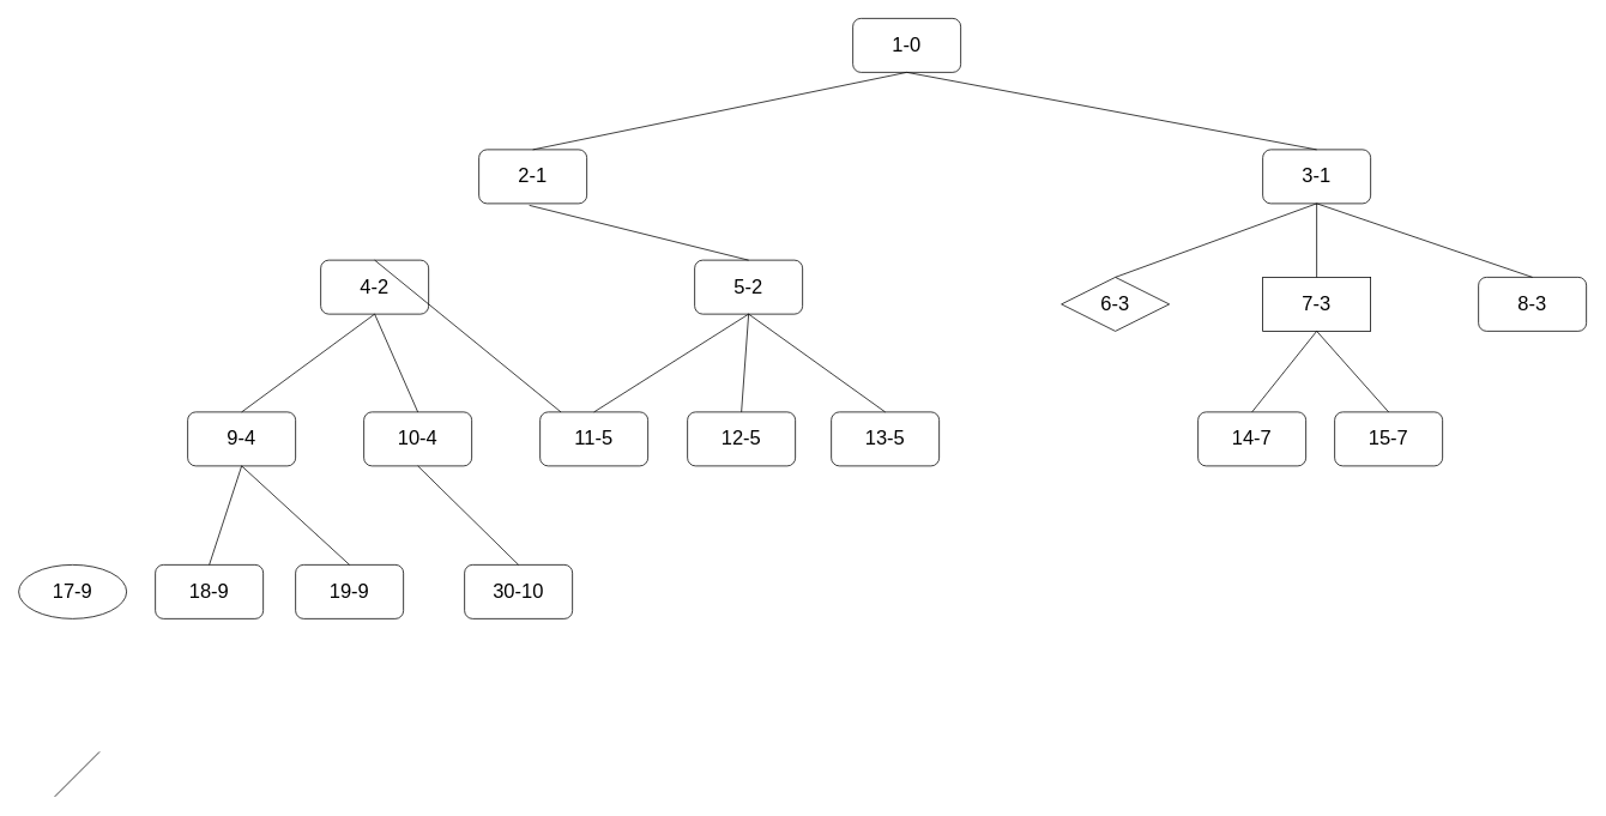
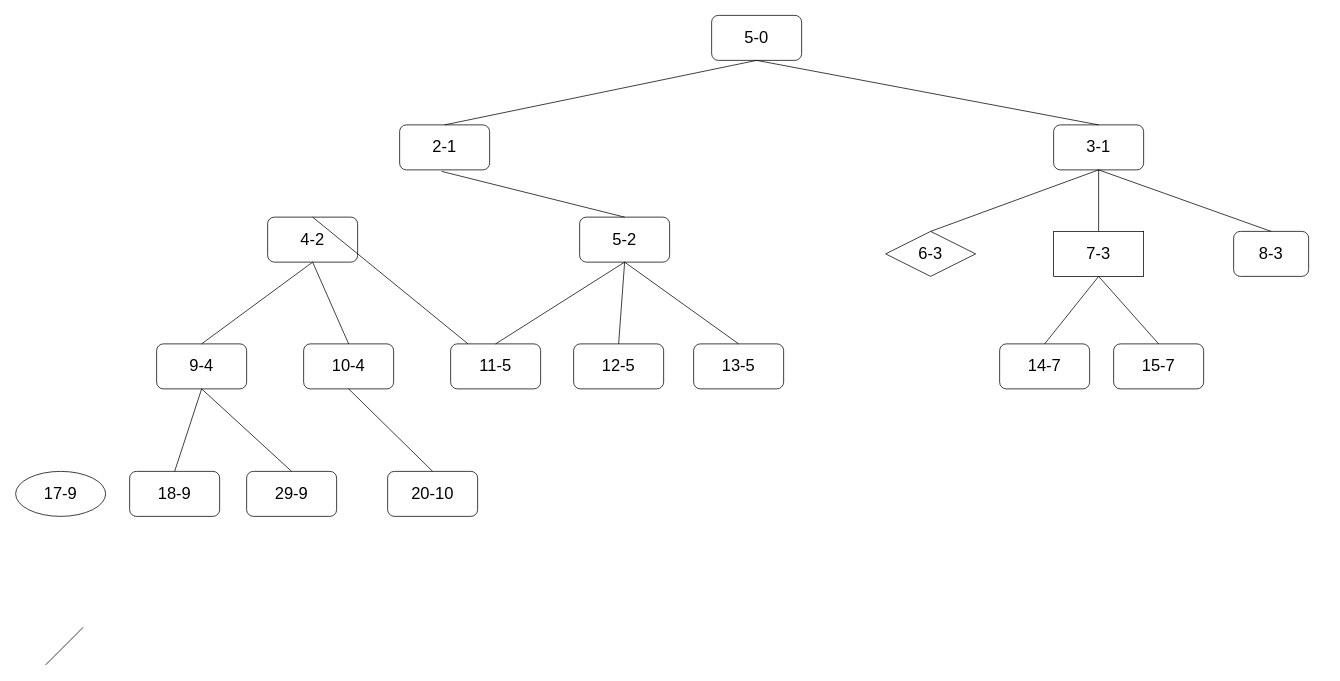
- <mxCell id="4" value="&lt;font style=&quot;font-size: 22px;&quot;&gt;1-0&lt;/font&gt;" style="rounded=1;whiteSpace=wrap;html=1;fontSize=22;" vertex="1" parent="1"><mxGeometry x="948" y="20" width="120" height="60" as="geometry" /></mxCell>
+ <mxCell id="4" value="&lt;font style=&quot;font-size: 22px;&quot;&gt;5-0&lt;/font&gt;" style="rounded=1;whiteSpace=wrap;html=1;fontSize=22;" vertex="1" parent="1"><mxGeometry x="948" y="20" width="120" height="60" as="geometry" /></mxCell>
- <mxCell id="9" value="8-3" style="rounded=1;whiteSpace=wrap;html=1;fontSize=22;" vertex="1" parent="1"><mxGeometry x="1644" y="308" width="120" height="60" as="geometry" /></mxCell>
+ <mxCell id="9" value="8-3" style="rounded=1;whiteSpace=wrap;html=1;fontSize=22;" vertex="1" parent="1"><mxGeometry x="1644" y="308" width="100" height="60" as="geometry" /></mxCell>
- <mxCell id="19" value="19-9" style="rounded=1;whiteSpace=wrap;html=1;fontSize=22;" vertex="1" parent="1"><mxGeometry x="328" y="628" width="120" height="60" as="geometry" /></mxCell>
+ <mxCell id="19" value="29-9" style="rounded=1;whiteSpace=wrap;html=1;fontSize=22;" vertex="1" parent="1"><mxGeometry x="328" y="628" width="120" height="60" as="geometry" /></mxCell>
- <mxCell id="20" value="30-10" style="rounded=1;whiteSpace=wrap;html=1;fontSize=22;" vertex="1" parent="1"><mxGeometry x="516" y="628" width="120" height="60" as="geometry" /></mxCell>
+ <mxCell id="20" value="20-10" style="rounded=1;whiteSpace=wrap;html=1;fontSize=22;" vertex="1" parent="1"><mxGeometry x="516" y="628" width="120" height="60" as="geometry" /></mxCell>
